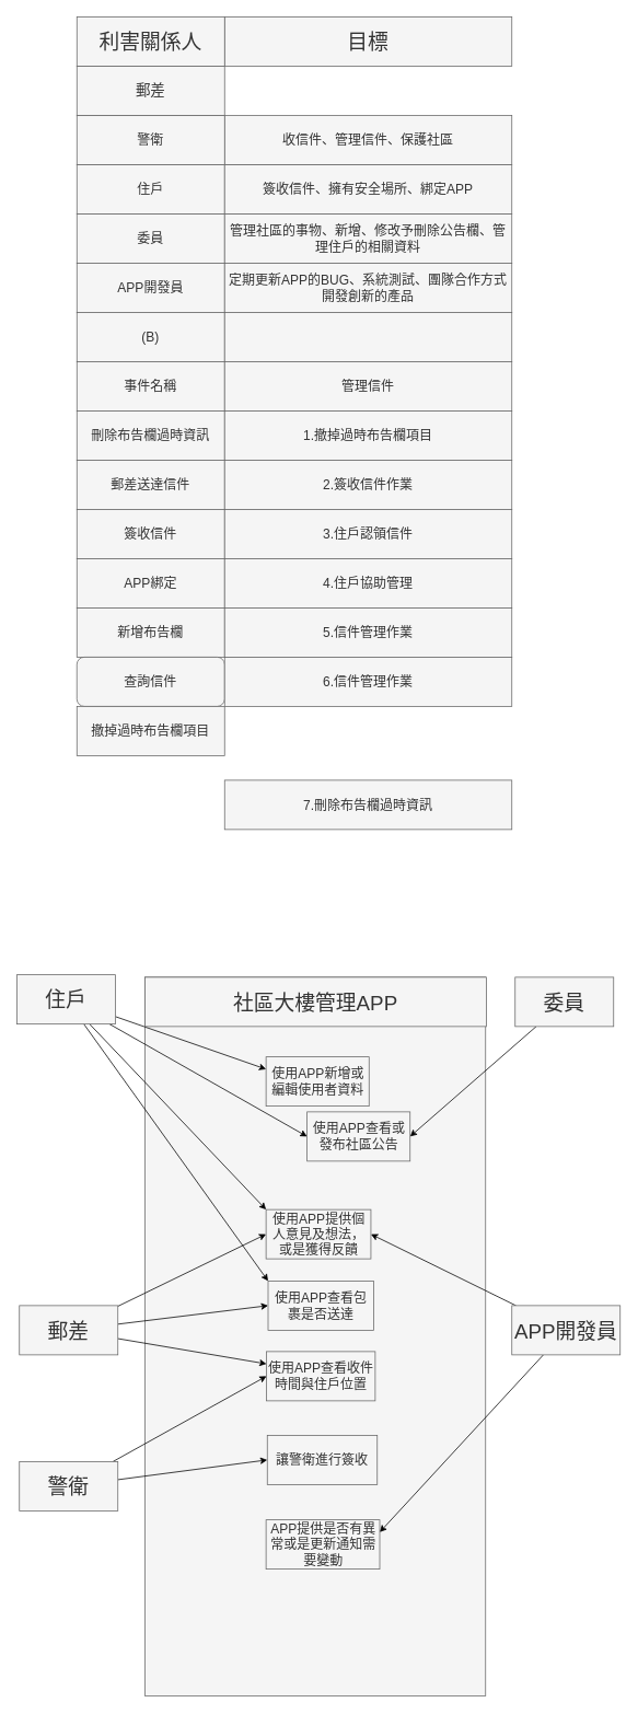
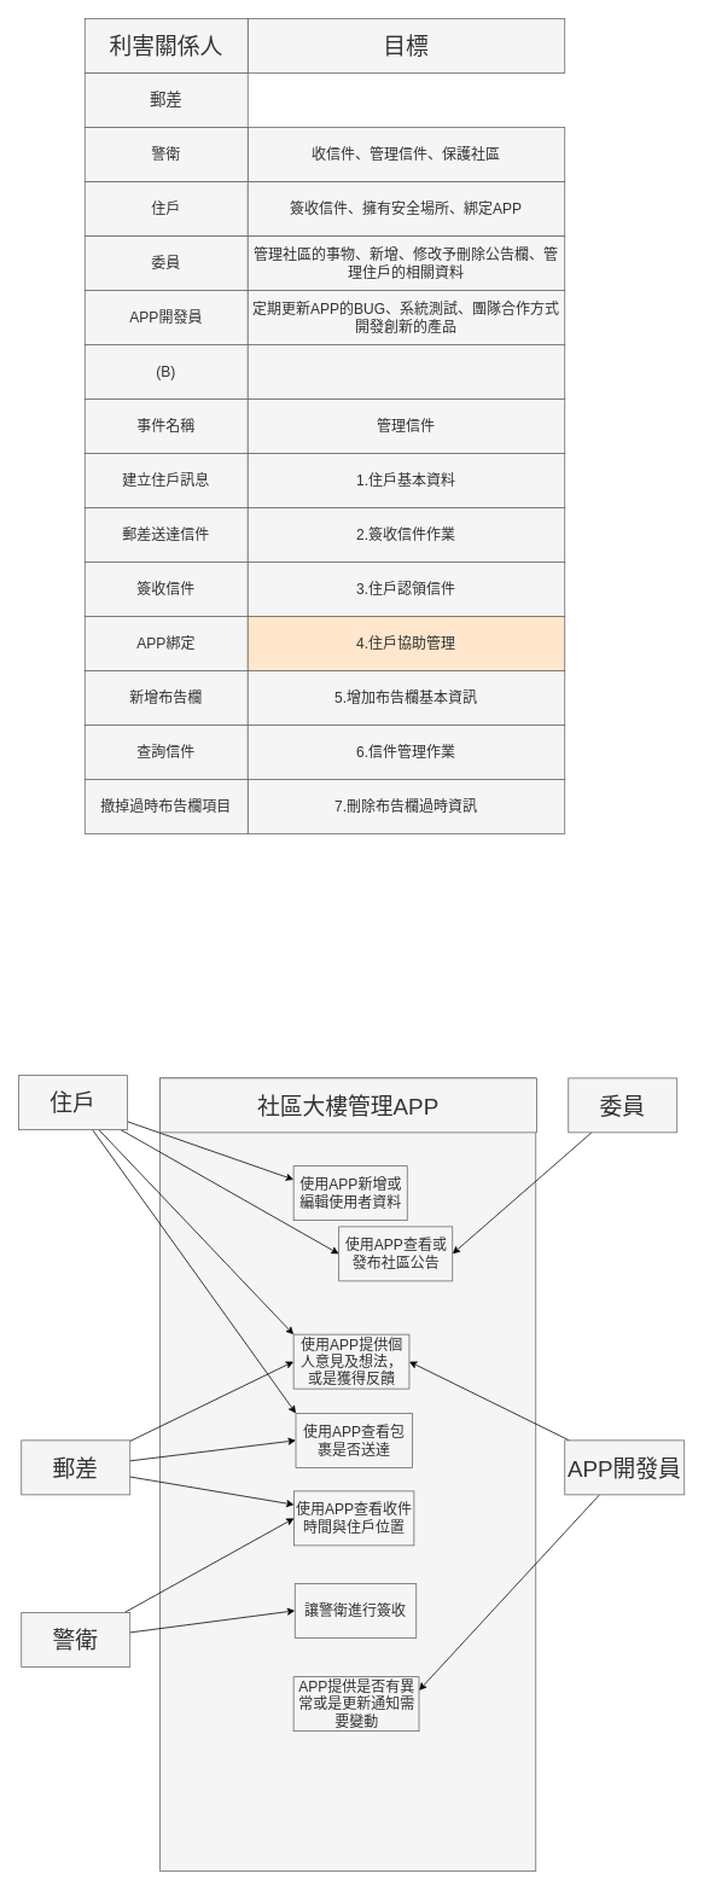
- <mxCell id="11" value="刪除布告欄過時資訊" style="rounded=0;whiteSpace=wrap;html=1;fontSize=16;fillColor=#f5f5f5;fontColor=#333333;strokeColor=#666666;" vertex="1" parent="1"><mxGeometry x="93" y="500" width="180" height="60" as="geometry" /></mxCell>
+ <mxCell id="11" value="建立住戶訊息" style="rounded=0;whiteSpace=wrap;html=1;fontSize=16;fillColor=#f5f5f5;fontColor=#333333;strokeColor=#666666;" vertex="1" parent="1"><mxGeometry x="93" y="500" width="180" height="60" as="geometry" /></mxCell>
- <mxCell id="12" value="1.撤掉過時布告欄項目" style="rounded=0;whiteSpace=wrap;html=1;fontSize=16;fillColor=#f5f5f5;fontColor=#333333;strokeColor=#666666;" vertex="1" parent="1"><mxGeometry x="273" y="500" width="350" height="60" as="geometry" /></mxCell>
+ <mxCell id="12" value="1.住戶基本資料" style="rounded=0;whiteSpace=wrap;html=1;fontSize=16;fillColor=#f5f5f5;fontColor=#333333;strokeColor=#666666;" vertex="1" parent="1"><mxGeometry x="273" y="500" width="350" height="60" as="geometry" /></mxCell>
- <mxCell id="18" value="4.住戶協助管理" style="rounded=0;whiteSpace=wrap;html=1;fontSize=16;fillColor=#f5f5f5;fontColor=#333333;strokeColor=#666666;" vertex="1" parent="1"><mxGeometry x="273" y="680" width="350" height="60" as="geometry" /></mxCell>
+ <mxCell id="18" value="4.住戶協助管理" style="rounded=0;whiteSpace=wrap;html=1;fontSize=16;fillColor=#ffe6cc;fontColor=#333333;strokeColor=#666666;" vertex="1" parent="1"><mxGeometry x="273" y="680" width="350" height="60" as="geometry" /></mxCell>
- <mxCell id="20" value="5.信件管理作業" style="rounded=0;whiteSpace=wrap;html=1;fontSize=16;fillColor=#f5f5f5;fontColor=#333333;strokeColor=#666666;" vertex="1" parent="1"><mxGeometry x="273" y="740" width="350" height="60" as="geometry" /></mxCell>
+ <mxCell id="20" value="5.增加布告欄基本資訊" style="rounded=0;whiteSpace=wrap;html=1;fontSize=16;fillColor=#f5f5f5;fontColor=#333333;strokeColor=#666666;" vertex="1" parent="1"><mxGeometry x="273" y="740" width="350" height="60" as="geometry" /></mxCell>
- <mxCell id="21" value="查詢信件" style="whiteSpace=wrap;html=1;fontSize=16;fillColor=#f5f5f5;fontColor=#333333;strokeColor=#666666;rounded=1;" vertex="1" parent="1"><mxGeometry x="93" y="800" width="180" height="60" as="geometry" /></mxCell>
+ <mxCell id="21" value="查詢信件" style="rounded=0;whiteSpace=wrap;html=1;fontSize=16;fillColor=#f5f5f5;fontColor=#333333;strokeColor=#666666;" vertex="1" parent="1"><mxGeometry x="93" y="800" width="180" height="60" as="geometry" /></mxCell>
- <mxCell id="25" value="7.刪除布告欄過時資訊" style="rounded=0;whiteSpace=wrap;html=1;fontSize=16;fillColor=#f5f5f5;fontColor=#333333;strokeColor=#666666;" vertex="1" parent="1"><mxGeometry x="273" y="950" width="350" height="60" as="geometry" /></mxCell>
+ <mxCell id="25" value="7.刪除布告欄過時資訊" style="rounded=0;whiteSpace=wrap;html=1;fontSize=16;fillColor=#f5f5f5;fontColor=#333333;strokeColor=#666666;" vertex="1" parent="1"><mxGeometry x="273" y="860" width="350" height="60" as="geometry" /></mxCell>
